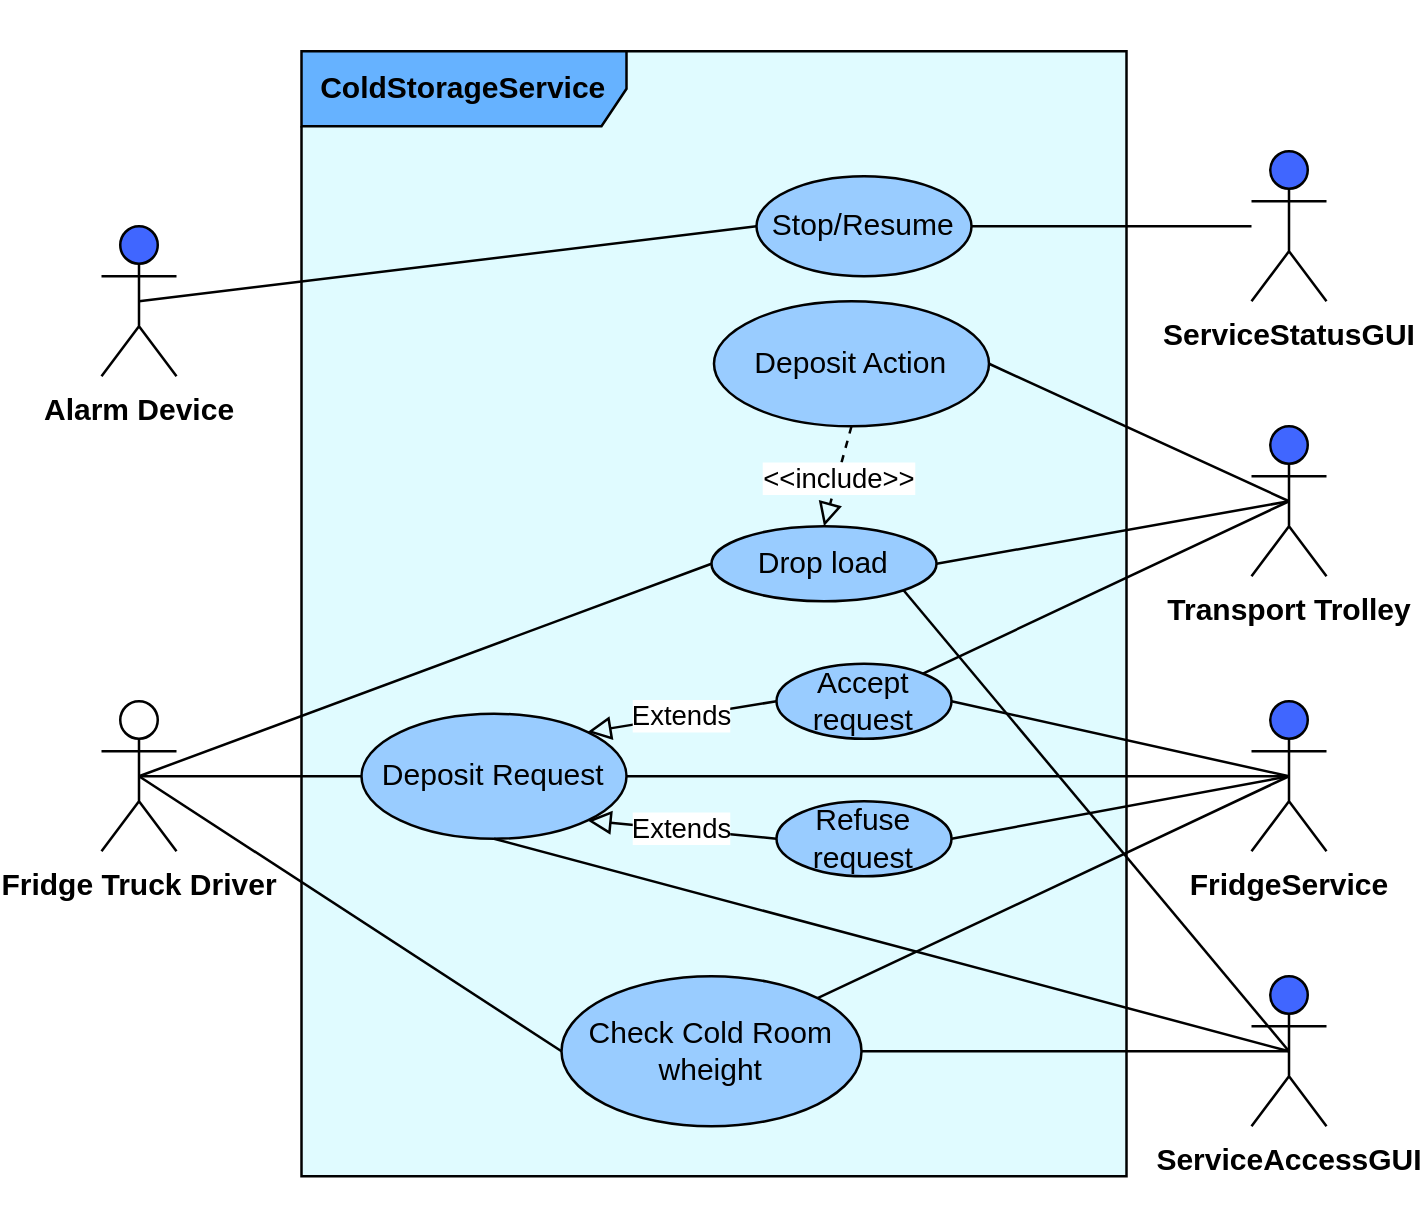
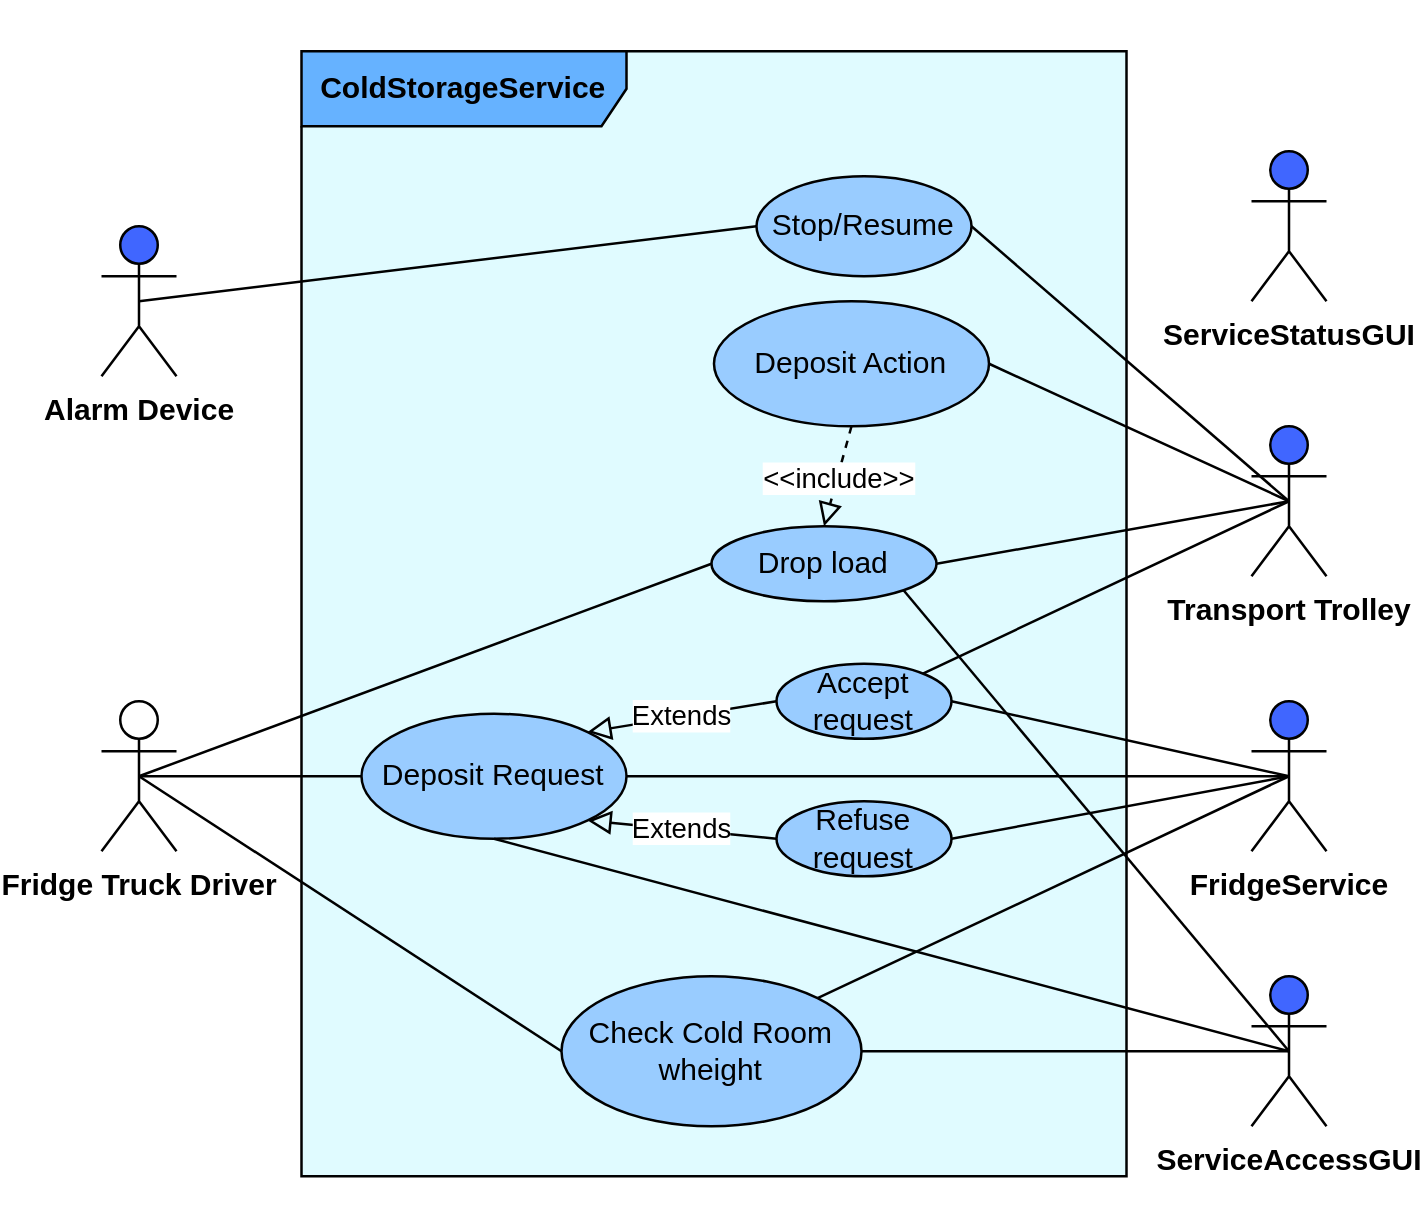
- <mxCell id="32" value="" style="endArrow=none;html=1;rounded=0;exitX=1;exitY=0.5;exitDx=0;exitDy=0;" parent="1" source="30" target="5" edge="1"><mxGeometry width="50" height="50" relative="1" as="geometry"><mxPoint x="5" y="130" as="sourcePoint" /><mxPoint x="280" y="75" as="targetPoint" /></mxGeometry></mxCell>
+ <mxCell id="32" value="" style="endArrow=none;html=1;rounded=0;exitX=1;exitY=0.5;exitDx=0;exitDy=0;entryX=0.5;entryY=0.5;entryDx=0;entryDy=0;entryPerimeter=0;" parent="1" source="30" target="3" edge="1"><mxGeometry width="50" height="50" relative="1" as="geometry"><mxPoint x="5" y="130" as="sourcePoint" /><mxPoint x="280" y="75" as="targetPoint" /></mxGeometry></mxCell>
